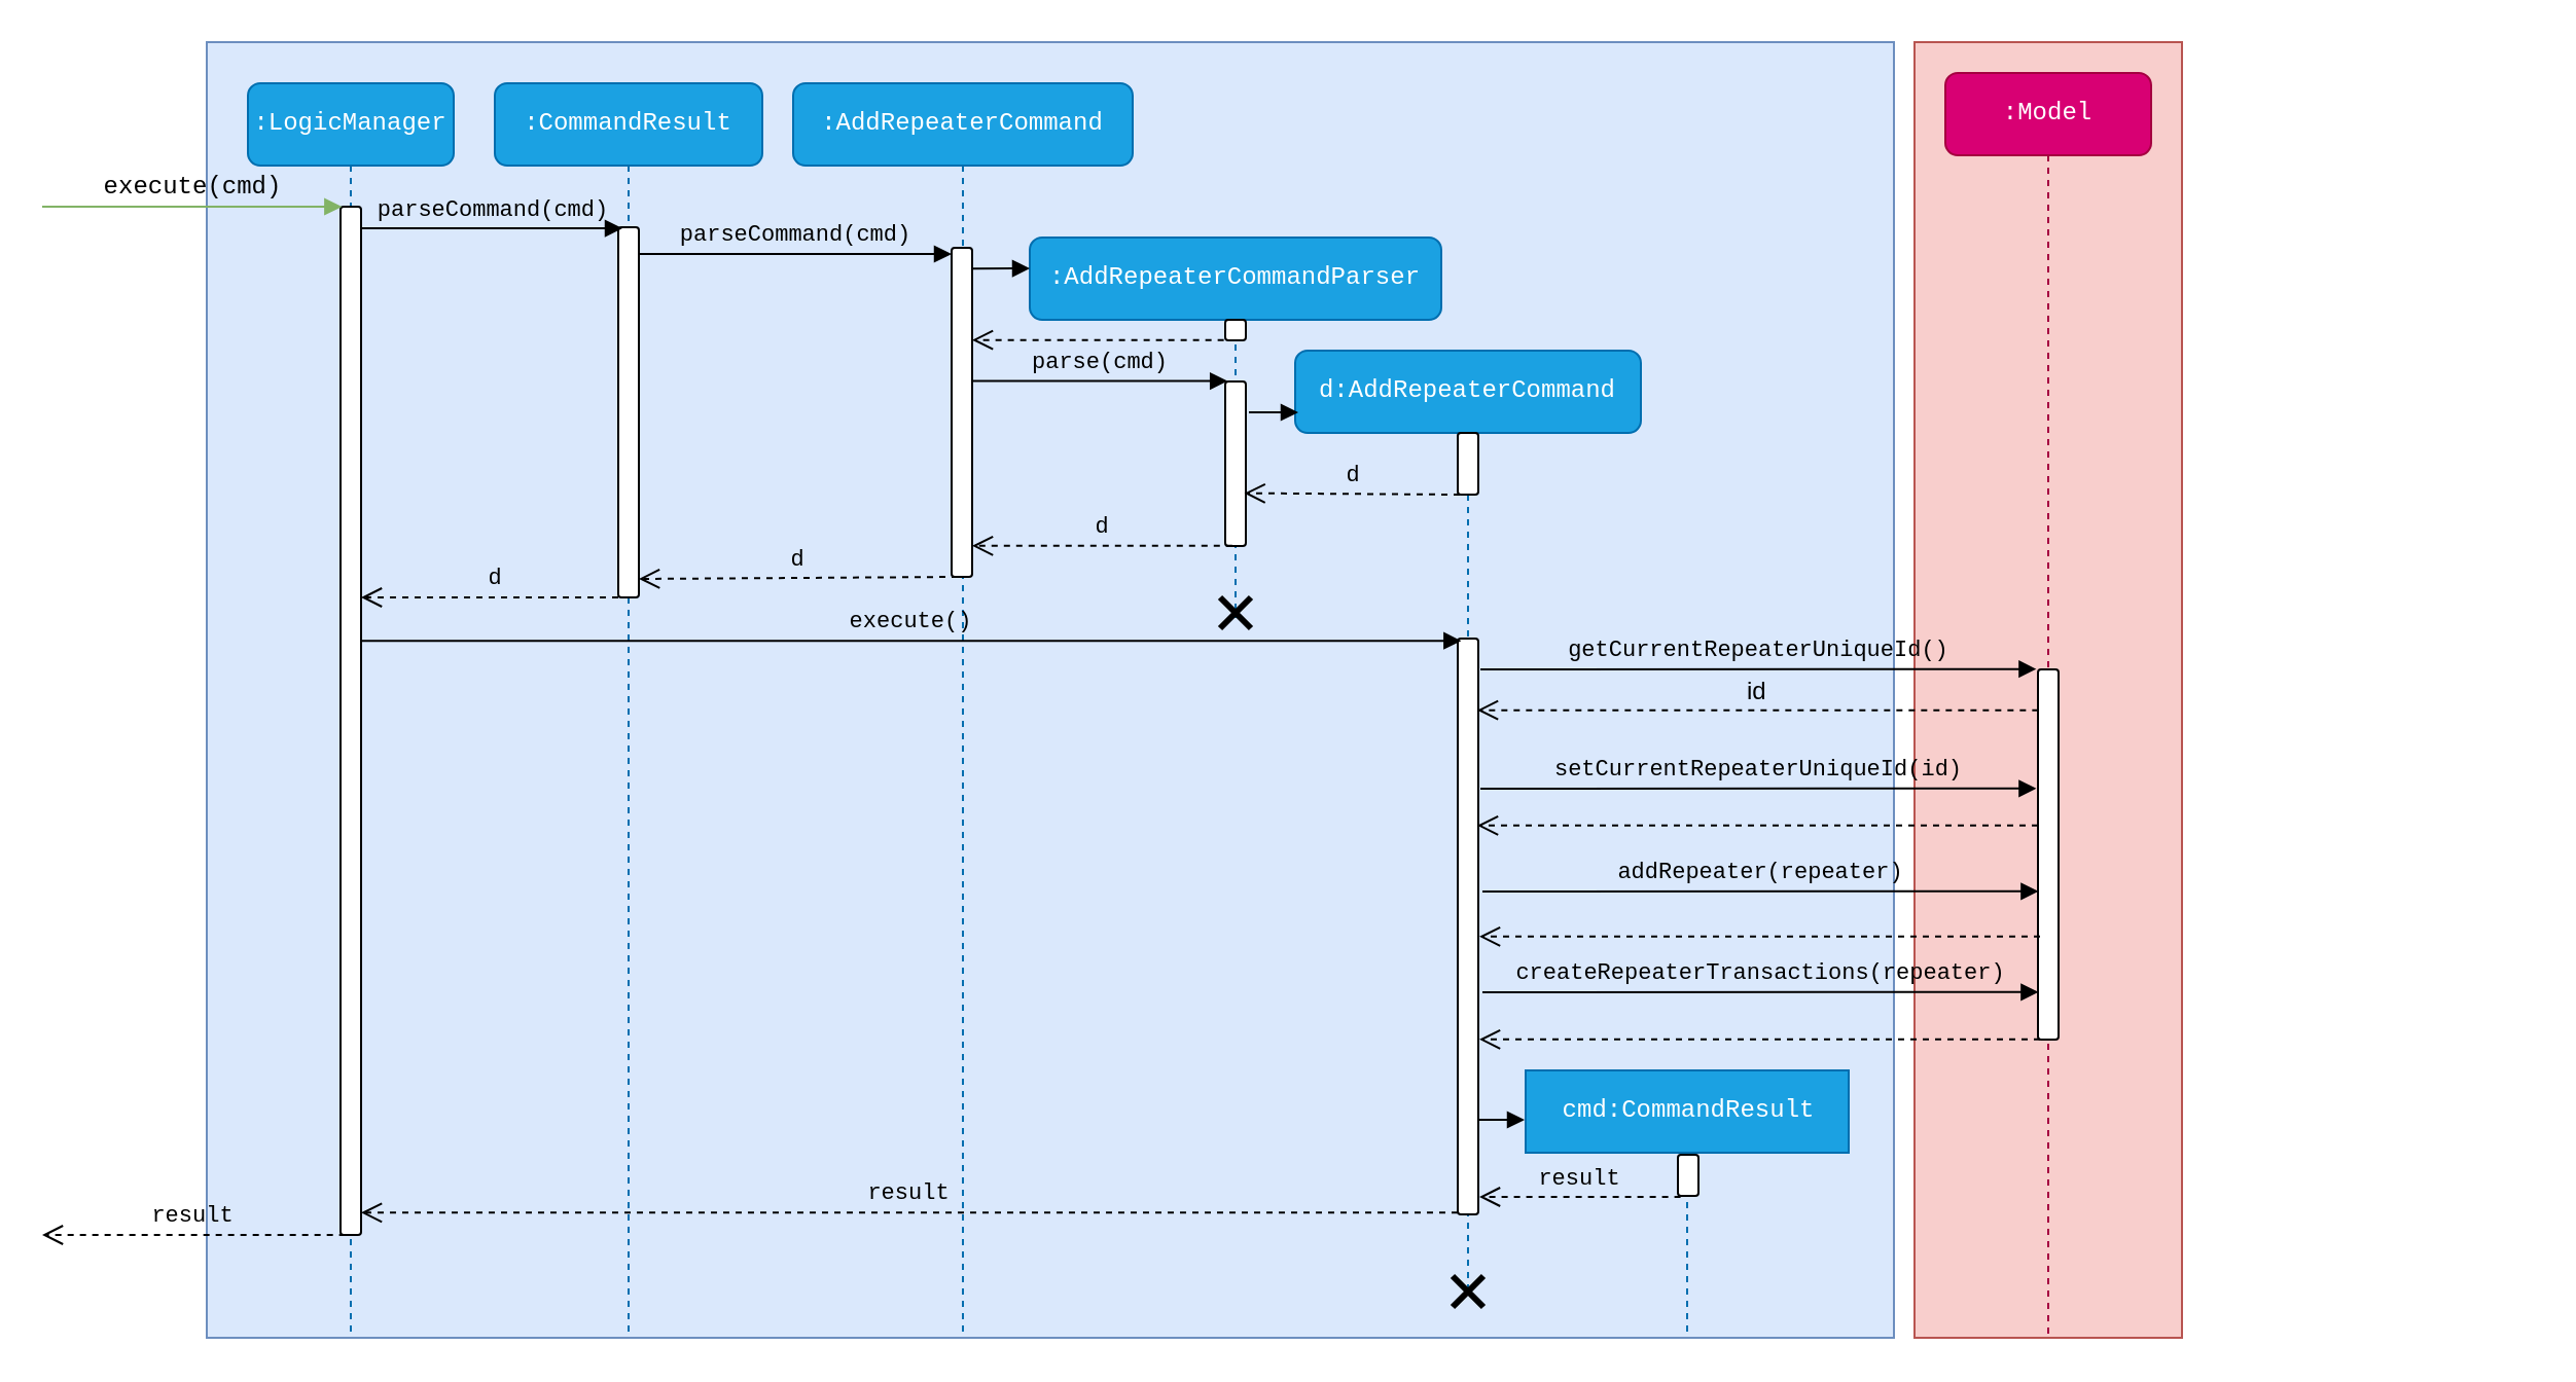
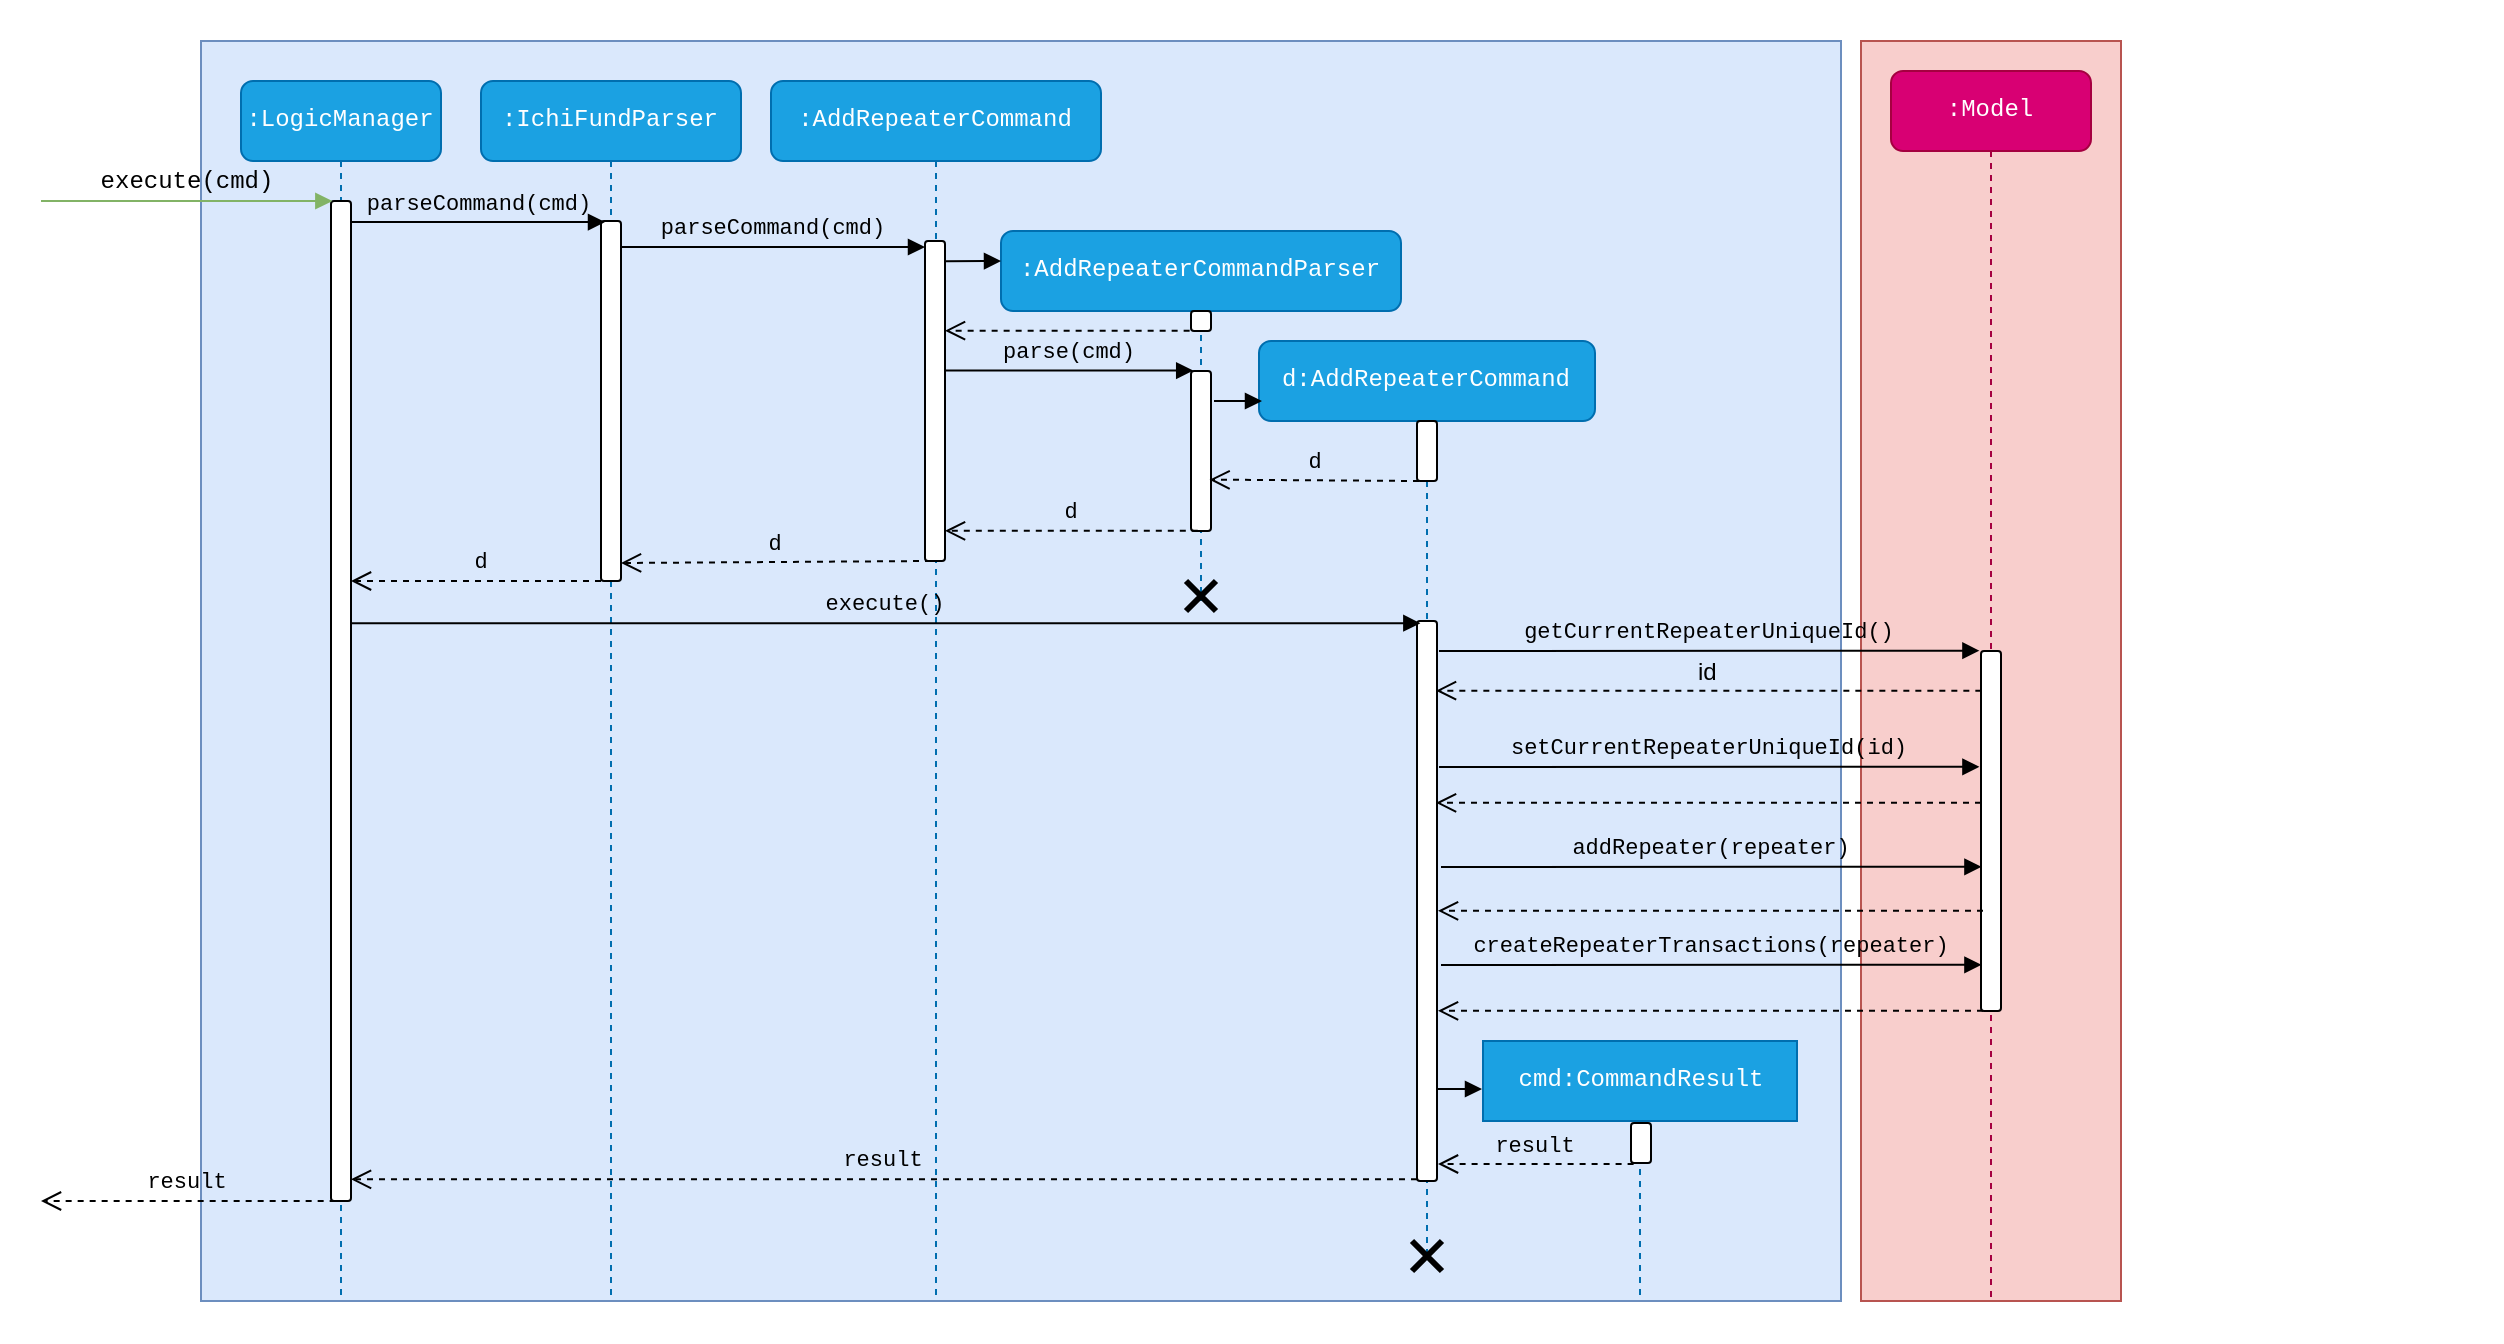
- <mxCell id="7" value=":CommandResult" style="shape=umlLifeline;perimeter=lifelinePerimeter;whiteSpace=wrap;html=1;container=1;collapsible=0;recursiveResize=0;outlineConnect=0;rounded=1;comic=0;fontFamily=Courier New;fillColor=#1ba1e2;strokeColor=#006EAF;fontColor=#ffffff;" parent="1" vertex="1"><mxGeometry x="240" y="40" width="130" height="610" as="geometry" /></mxCell>
+ <mxCell id="7" value=":IchiFundParser" style="shape=umlLifeline;perimeter=lifelinePerimeter;whiteSpace=wrap;html=1;container=1;collapsible=0;recursiveResize=0;outlineConnect=0;rounded=1;comic=0;fontFamily=Courier New;fillColor=#1ba1e2;strokeColor=#006EAF;fontColor=#ffffff;" parent="1" vertex="1"><mxGeometry x="240" y="40" width="130" height="610" as="geometry" /></mxCell>
